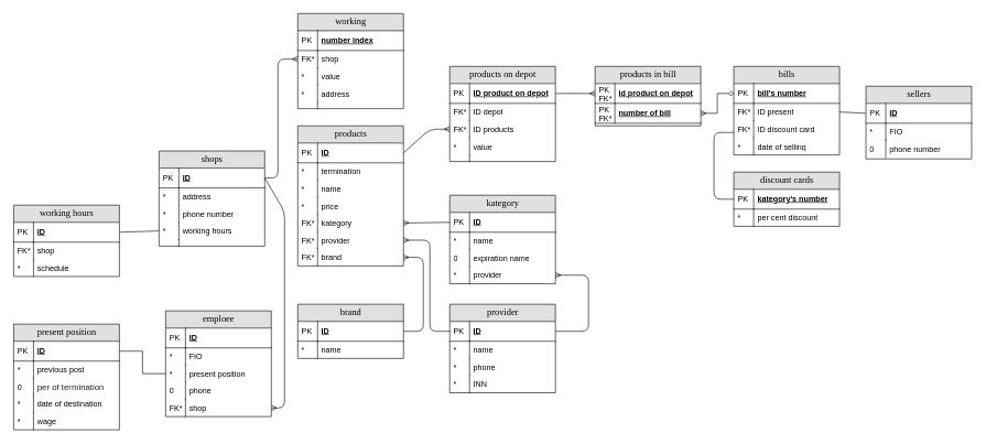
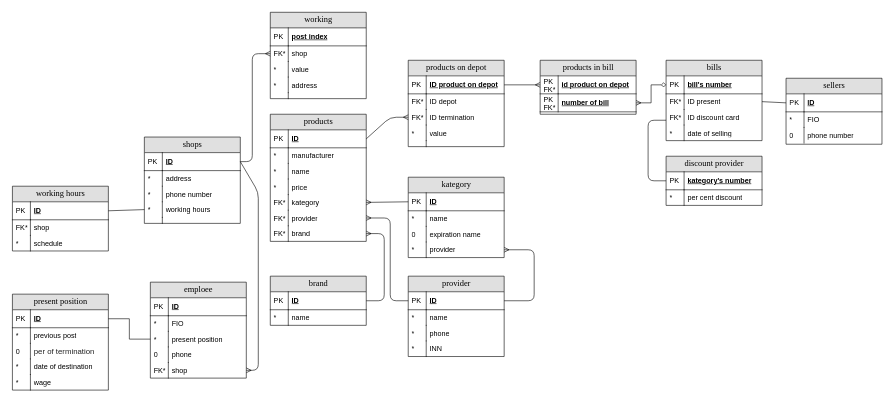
- <mxCell id="14" value="number index" style="shape=partialRectangle;top=0;left=0;right=0;bottom=1;html=1;align=left;verticalAlign=middle;fillColor=none;spacingLeft=34;spacingRight=4;whiteSpace=wrap;overflow=hidden;rotatable=0;points=[[0,0.5],[1,0.5]];portConstraint=eastwest;dropTarget=0;fontStyle=5;" vertex="1" parent="13"><mxGeometry y="26" width="160" height="30" as="geometry" /></mxCell>
+ <mxCell id="14" value="post index" style="shape=partialRectangle;top=0;left=0;right=0;bottom=1;html=1;align=left;verticalAlign=middle;fillColor=none;spacingLeft=34;spacingRight=4;whiteSpace=wrap;overflow=hidden;rotatable=0;points=[[0,0.5],[1,0.5]];portConstraint=eastwest;dropTarget=0;fontStyle=5;" vertex="1" parent="13"><mxGeometry y="26" width="160" height="30" as="geometry" /></mxCell>
- <mxCell id="83" value="&lt;font style=&quot;vertical-align: inherit&quot;&gt;&lt;font style=&quot;vertical-align: inherit&quot;&gt;ID products&lt;/font&gt;&lt;/font&gt;" style="shape=partialRectangle;top=0;left=0;right=0;bottom=0;html=1;align=left;verticalAlign=top;fillColor=none;spacingLeft=34;spacingRight=4;whiteSpace=wrap;overflow=hidden;rotatable=0;points=[[0,0.5],[1,0.5]];portConstraint=eastwest;dropTarget=0;" vertex="1" parent="78"><mxGeometry y="82" width="160" height="26" as="geometry" /></mxCell>
+ <mxCell id="83" value="&lt;font style=&quot;vertical-align: inherit&quot;&gt;&lt;font style=&quot;vertical-align: inherit&quot;&gt;ID termination&lt;/font&gt;&lt;/font&gt;" style="shape=partialRectangle;top=0;left=0;right=0;bottom=0;html=1;align=left;verticalAlign=top;fillColor=none;spacingLeft=34;spacingRight=4;whiteSpace=wrap;overflow=hidden;rotatable=0;points=[[0,0.5],[1,0.5]];portConstraint=eastwest;dropTarget=0;" vertex="1" parent="78"><mxGeometry y="82" width="160" height="26" as="geometry" /></mxCell>
- <mxCell id="40" value="termination" style="shape=partialRectangle;top=0;left=0;right=0;bottom=0;html=1;align=left;verticalAlign=top;fillColor=none;spacingLeft=34;spacingRight=4;whiteSpace=wrap;overflow=hidden;rotatable=0;points=[[0,0.5],[1,0.5]];portConstraint=eastwest;dropTarget=0;" vertex="1" parent="37"><mxGeometry y="56" width="160" height="26" as="geometry" /></mxCell>
+ <mxCell id="40" value="manufacturer" style="shape=partialRectangle;top=0;left=0;right=0;bottom=0;html=1;align=left;verticalAlign=top;fillColor=none;spacingLeft=34;spacingRight=4;whiteSpace=wrap;overflow=hidden;rotatable=0;points=[[0,0.5],[1,0.5]];portConstraint=eastwest;dropTarget=0;" vertex="1" parent="37"><mxGeometry y="56" width="160" height="26" as="geometry" /></mxCell>
- <mxCell id="114" value="discount cards" style="swimlane;html=1;fontStyle=0;childLayout=stackLayout;horizontal=1;startSize=26;fillColor=#e0e0e0;horizontalStack=0;resizeParent=1;resizeLast=0;collapsible=1;marginBottom=0;swimlaneFillColor=#ffffff;align=center;rounded=0;shadow=0;comic=0;labelBackgroundColor=none;strokeWidth=1;fontFamily=Verdana;fontSize=14" vertex="1" parent="1"><mxGeometry x="1110" y="260" width="160" height="82" as="geometry"><mxRectangle x="30" y="358" width="70" height="26" as="alternateBounds" /></mxGeometry></mxCell>
+ <mxCell id="114" value="discount provider" style="swimlane;html=1;fontStyle=0;childLayout=stackLayout;horizontal=1;startSize=26;fillColor=#e0e0e0;horizontalStack=0;resizeParent=1;resizeLast=0;collapsible=1;marginBottom=0;swimlaneFillColor=#ffffff;align=center;rounded=0;shadow=0;comic=0;labelBackgroundColor=none;strokeWidth=1;fontFamily=Verdana;fontSize=14" vertex="1" parent="1"><mxGeometry x="1110" y="260" width="160" height="82" as="geometry"><mxRectangle x="30" y="358" width="70" height="26" as="alternateBounds" /></mxGeometry></mxCell>
